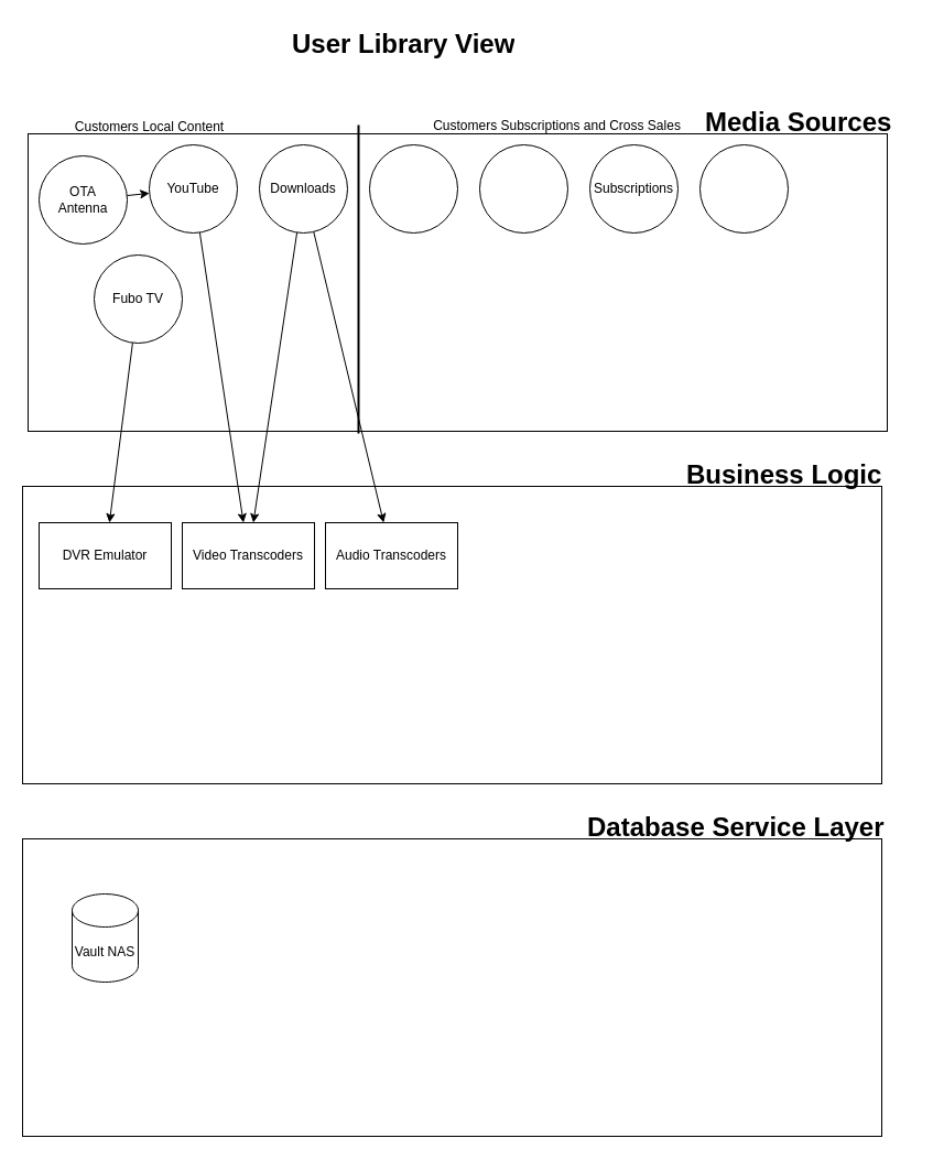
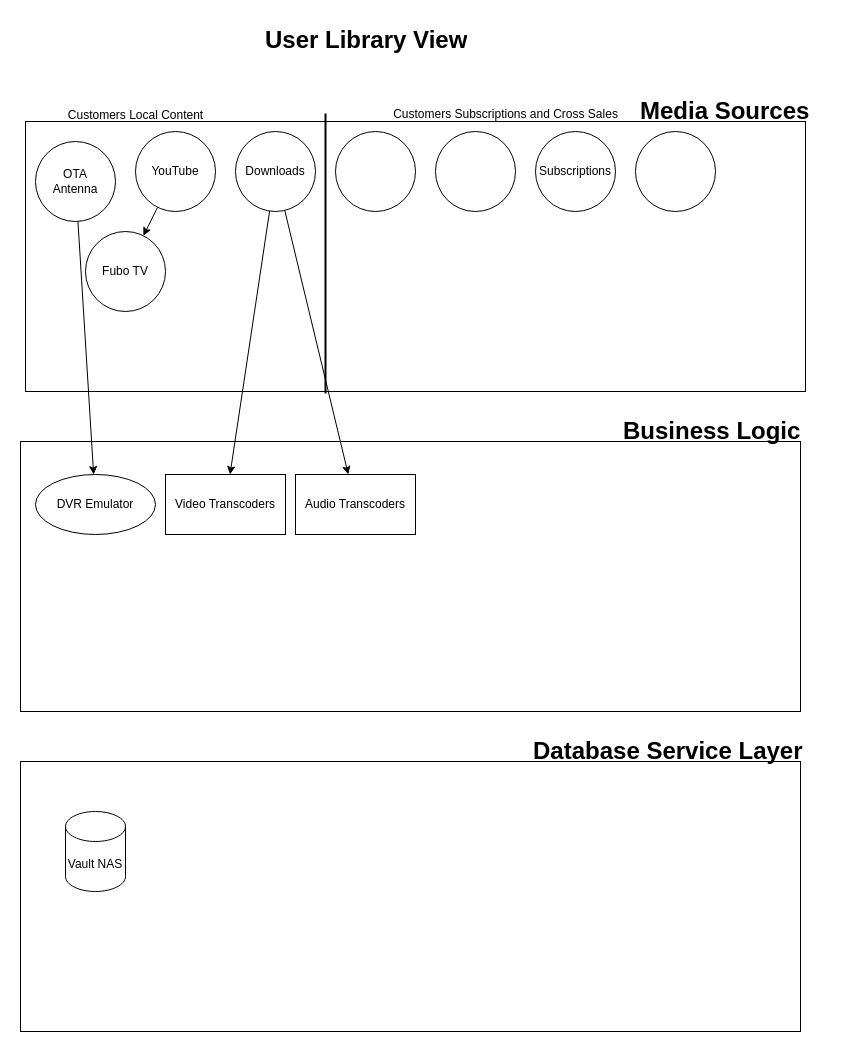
- <mxCell id="6" style="rounded=0;orthogonalLoop=1;jettySize=auto;html=1;" edge="1" parent="1" source="7" target="9"><mxGeometry relative="1" as="geometry" /></mxCell>
+ <mxCell id="6" style="rounded=0;orthogonalLoop=1;jettySize=auto;html=1;" edge="1" parent="1" source="7" target="21"><mxGeometry relative="1" as="geometry" /></mxCell>
- <mxCell id="8" style="rounded=0;orthogonalLoop=1;jettySize=auto;html=1;" edge="1" parent="1" source="9" target="18"><mxGeometry relative="1" as="geometry" /></mxCell>
+ <mxCell id="8" style="rounded=0;orthogonalLoop=1;jettySize=auto;html=1;" edge="1" parent="1" source="9" target="23"><mxGeometry relative="1" as="geometry" /></mxCell>
- <mxCell id="22" style="rounded=0;orthogonalLoop=1;jettySize=auto;html=1;" edge="1" parent="1" source="23" target="21"><mxGeometry relative="1" as="geometry" /></mxCell>
- <mxCell id="21" value="DVR Emulator" style="rounded=0;whiteSpace=wrap;html=1;" vertex="1" parent="1"><mxGeometry x="35" y="474" width="120" height="60" as="geometry" /></mxCell>
+ <mxCell id="21" value="DVR Emulator" style="ellipse;whiteSpace=wrap;html=1;" vertex="1" parent="1"><mxGeometry x="35" y="474" width="120" height="60" as="geometry" /></mxCell>
